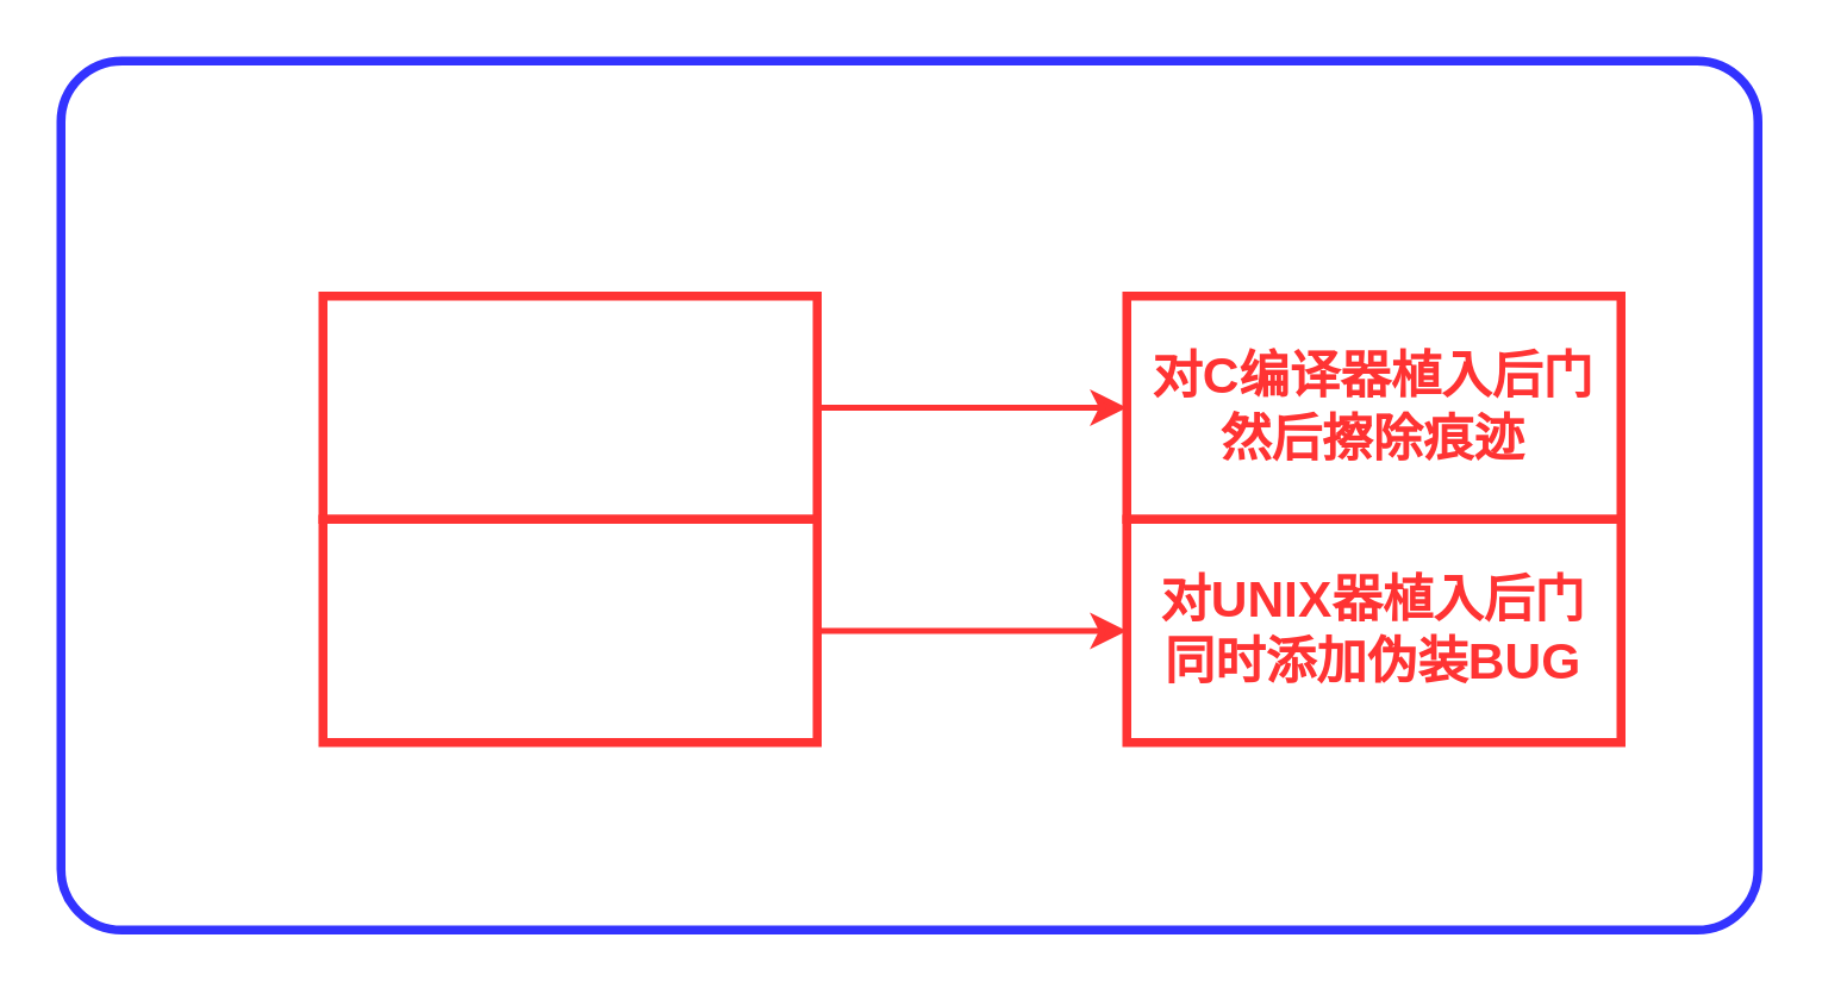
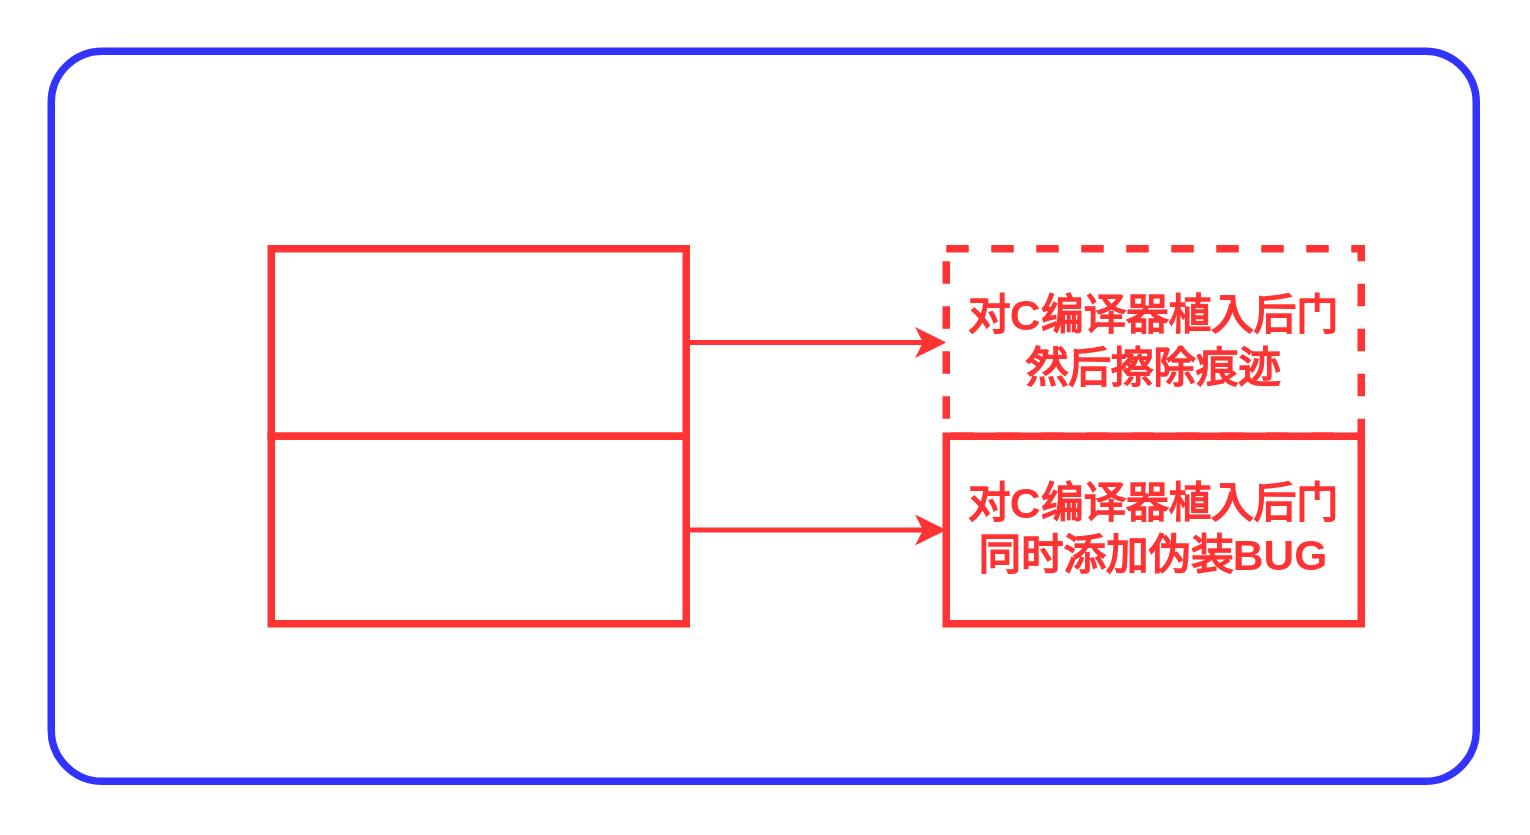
- <mxCell id="6" value="&lt;font size=&quot;1&quot; color=&quot;#ff3333&quot;&gt;&lt;b style=&quot;font-size: 17px&quot;&gt;对C编译器植入后门&lt;br&gt;然后擦除痕迹&lt;br&gt;&lt;/b&gt;&lt;/font&gt;" style="rounded=0;whiteSpace=wrap;html=1;strokeColor=#FF3333;strokeWidth=3;fillColor=none;" vertex="1" parent="1"><mxGeometry x="378" y="99" width="166" height="75" as="geometry" /></mxCell>
+ <mxCell id="6" value="&lt;font size=&quot;1&quot; color=&quot;#ff3333&quot;&gt;&lt;b style=&quot;font-size: 17px&quot;&gt;对C编译器植入后门&lt;br&gt;然后擦除痕迹&lt;br&gt;&lt;/b&gt;&lt;/font&gt;" style="rounded=0;whiteSpace=wrap;html=1;strokeColor=#FF3333;strokeWidth=3;fillColor=none;dashed=1;" vertex="1" parent="1"><mxGeometry x="378" y="99" width="166" height="75" as="geometry" /></mxCell>
- <mxCell id="7" value="&lt;b style=&quot;color: rgb(255 , 51 , 51) ; font-size: 17px&quot;&gt;对UNIX器植入后门&lt;br&gt;同时添加伪装BUG&lt;br&gt;&lt;/b&gt;" style="rounded=0;whiteSpace=wrap;html=1;strokeColor=#FF3333;strokeWidth=3;fillColor=none;" vertex="1" parent="1"><mxGeometry x="378" y="174" width="166" height="75" as="geometry" /></mxCell>
+ <mxCell id="7" value="&lt;b style=&quot;color: rgb(255 , 51 , 51) ; font-size: 17px&quot;&gt;对C编译器植入后门&lt;br&gt;同时添加伪装BUG&lt;br&gt;&lt;/b&gt;" style="rounded=0;whiteSpace=wrap;html=1;strokeColor=#FF3333;strokeWidth=3;fillColor=none;" vertex="1" parent="1"><mxGeometry x="378" y="174" width="166" height="75" as="geometry" /></mxCell>
